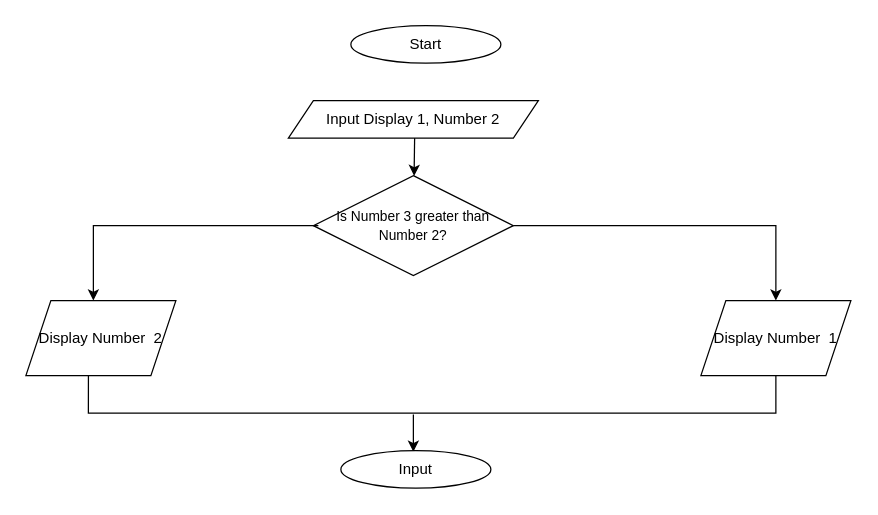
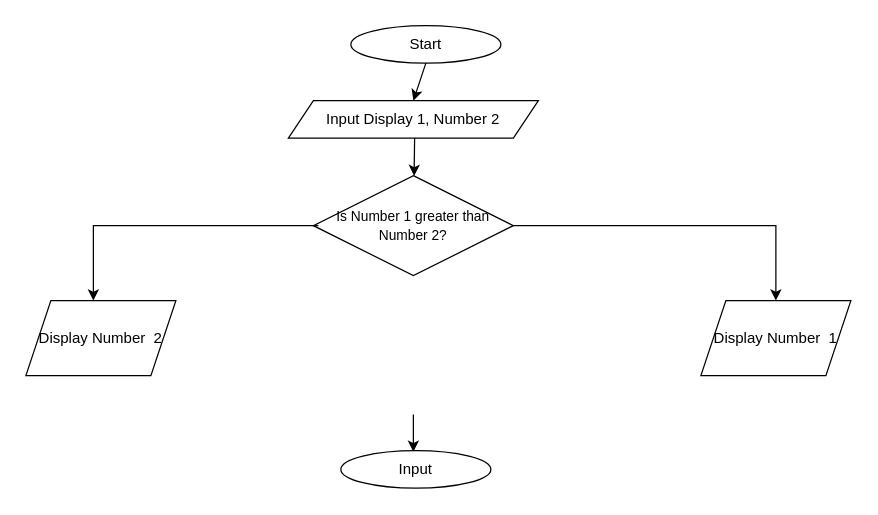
+ <mxCell id="13" value="" style="endArrow=classic;html=1;rounded=0;fontSize=11;exitX=0.5;exitY=1;exitDx=0;exitDy=0;entryX=0.5;entryY=0;entryDx=0;entryDy=0;" edge="1" parent="1" source="2" target="4"><mxGeometry width="50" height="50" relative="1" as="geometry"><mxPoint x="310" y="220" as="sourcePoint" /><mxPoint x="360" y="170" as="targetPoint" /></mxGeometry></mxCell>
- <mxCell id="6" value="&lt;font style=&quot;font-size: 11px;&quot;&gt;Is Number 3 greater than Number 2?&lt;/font&gt;" style="rhombus;whiteSpace=wrap;html=1;" vertex="1" parent="1"><mxGeometry x="250" y="140" width="160" height="80" as="geometry" /></mxCell>
+ <mxCell id="6" value="&lt;font style=&quot;font-size: 11px;&quot;&gt;Is Number 1 greater than Number 2?&lt;/font&gt;" style="rhombus;whiteSpace=wrap;html=1;" vertex="1" parent="1"><mxGeometry x="250" y="140" width="160" height="80" as="geometry" /></mxCell>
- <mxCell id="11" value="" style="endArrow=none;html=1;rounded=0;fontSize=11;entryX=0.5;entryY=1;entryDx=0;entryDy=0;exitX=0.417;exitY=1;exitDx=0;exitDy=0;exitPerimeter=0;" edge="1" parent="1" source="10" target="8"><mxGeometry width="50" height="50" relative="1" as="geometry"><mxPoint x="70" y="310" as="sourcePoint" /><mxPoint x="620" y="330" as="targetPoint" /><Array as="points"><mxPoint x="70" y="330" /><mxPoint x="320" y="330" /><mxPoint x="620" y="330" /></Array></mxGeometry></mxCell>
